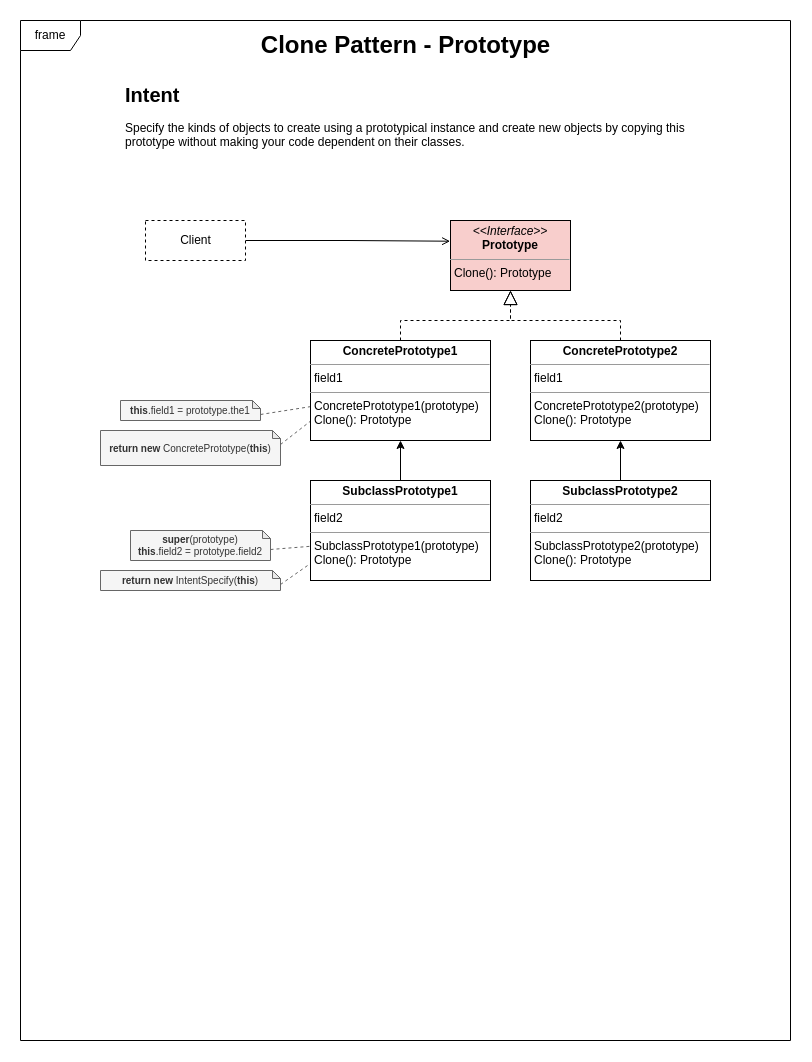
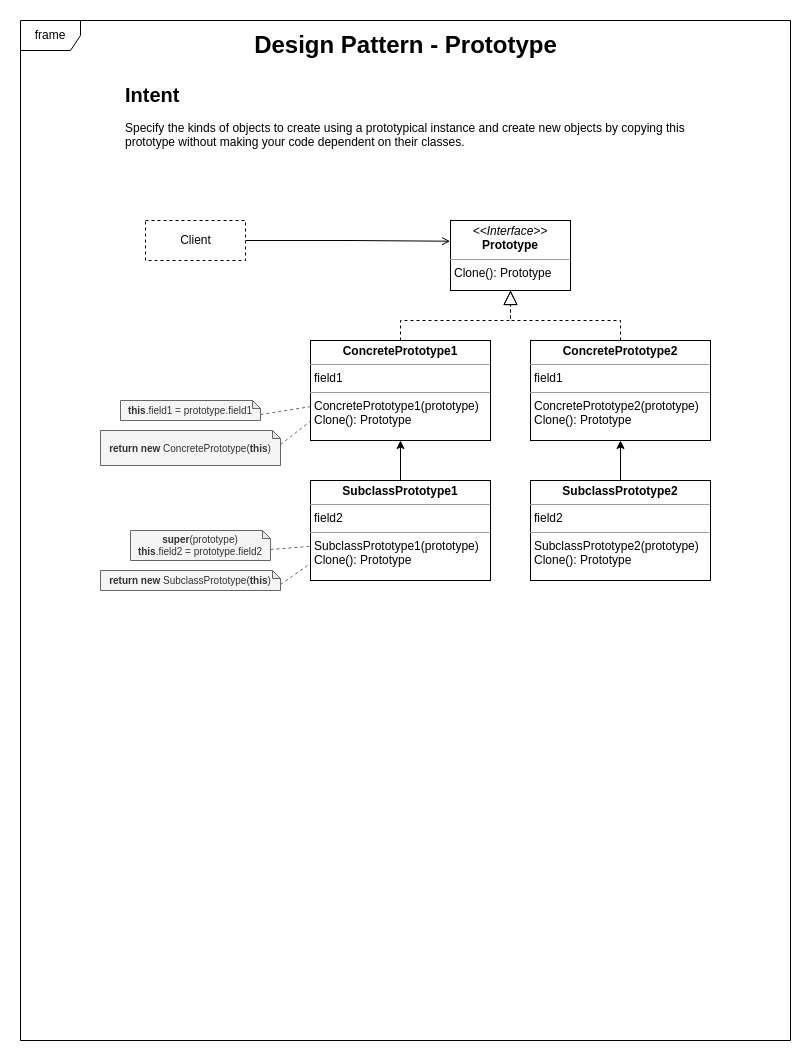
- <mxCell id="7" value="&lt;b style=&quot;font-size: 24px;&quot;&gt;Clone Pattern - Prototype&lt;/b&gt;" style="text;html=1;align=center;verticalAlign=middle;resizable=0;points=[];autosize=1;strokeColor=none;fillColor=none;fontSize=24;" parent="1" vertex="1"><mxGeometry x="245" y="30" width="320" height="30" as="geometry" /></mxCell>
+ <mxCell id="7" value="&lt;b style=&quot;font-size: 24px;&quot;&gt;Design Pattern - Prototype&lt;/b&gt;" style="text;html=1;align=center;verticalAlign=middle;resizable=0;points=[];autosize=1;strokeColor=none;fillColor=none;fontSize=24;" parent="1" vertex="1"><mxGeometry x="245" y="30" width="320" height="30" as="geometry" /></mxCell>
- <mxCell id="8" value="&lt;p style=&quot;margin:0px;margin-top:4px;text-align:center;&quot;&gt;&lt;i&gt;&amp;lt;&amp;lt;Interface&amp;gt;&amp;gt;&lt;/i&gt;&lt;br&gt;&lt;b&gt;Prototype&lt;br&gt;&lt;/b&gt;&lt;/p&gt;&lt;hr size=&quot;1&quot;&gt;&lt;p style=&quot;margin:0px;margin-left:4px;&quot;&gt;Clone(): Prototype&lt;br&gt;&lt;/p&gt;" style="verticalAlign=top;align=left;overflow=fill;fontSize=12;fontFamily=Helvetica;html=1;fillColor=#f8cecc;" parent="1" vertex="1"><mxGeometry x="450" y="220" width="120" height="70" as="geometry" /></mxCell>
+ <mxCell id="8" value="&lt;p style=&quot;margin:0px;margin-top:4px;text-align:center;&quot;&gt;&lt;i&gt;&amp;lt;&amp;lt;Interface&amp;gt;&amp;gt;&lt;/i&gt;&lt;br&gt;&lt;b&gt;Prototype&lt;br&gt;&lt;/b&gt;&lt;/p&gt;&lt;hr size=&quot;1&quot;&gt;&lt;p style=&quot;margin:0px;margin-left:4px;&quot;&gt;Clone(): Prototype&lt;br&gt;&lt;/p&gt;" style="verticalAlign=top;align=left;overflow=fill;fontSize=12;fontFamily=Helvetica;html=1;" parent="1" vertex="1"><mxGeometry x="450" y="220" width="120" height="70" as="geometry" /></mxCell>
- <mxCell id="19" value="&lt;b&gt;this&lt;/b&gt;.field1 = prototype.the1" style="shape=note;whiteSpace=wrap;html=1;backgroundOutline=1;darkOpacity=0.05;size=8;fontSize=10;fillColor=#f5f5f5;fontColor=#333333;strokeColor=#666666;" parent="1" vertex="1"><mxGeometry x="120" y="400" width="140" height="20" as="geometry" /></mxCell>
+ <mxCell id="19" value="&lt;b&gt;this&lt;/b&gt;.field1 = prototype.field1" style="shape=note;whiteSpace=wrap;html=1;backgroundOutline=1;darkOpacity=0.05;size=8;fontSize=10;fillColor=#f5f5f5;fontColor=#333333;strokeColor=#666666;" parent="1" vertex="1"><mxGeometry x="120" y="400" width="140" height="20" as="geometry" /></mxCell>
- <mxCell id="22" value="&lt;b&gt;return new &lt;/b&gt;IntentSpecify(&lt;b&gt;this&lt;/b&gt;)" style="shape=note;whiteSpace=wrap;html=1;backgroundOutline=1;darkOpacity=0.05;size=8;fontSize=10;fillColor=#f5f5f5;fontColor=#333333;strokeColor=#666666;" parent="1" vertex="1"><mxGeometry x="100" y="570" width="180" height="20" as="geometry" /></mxCell>
+ <mxCell id="22" value="&lt;b&gt;return new &lt;/b&gt;SubclassPrototype(&lt;b&gt;this&lt;/b&gt;)" style="shape=note;whiteSpace=wrap;html=1;backgroundOutline=1;darkOpacity=0.05;size=8;fontSize=10;fillColor=#f5f5f5;fontColor=#333333;strokeColor=#666666;" parent="1" vertex="1"><mxGeometry x="100" y="570" width="180" height="20" as="geometry" /></mxCell>
